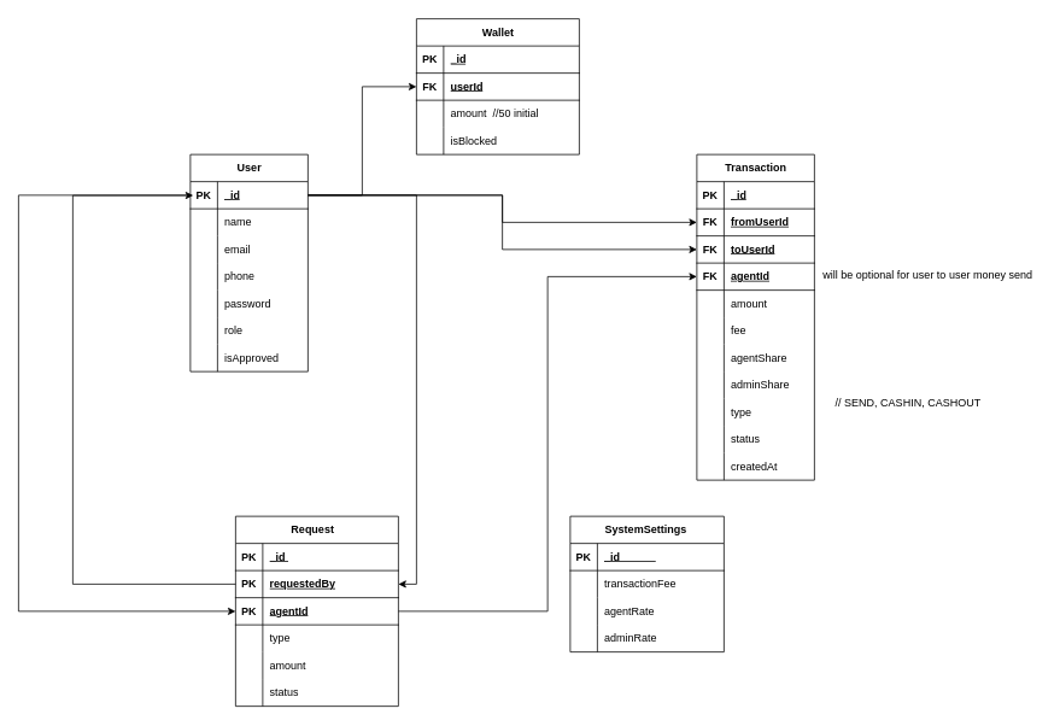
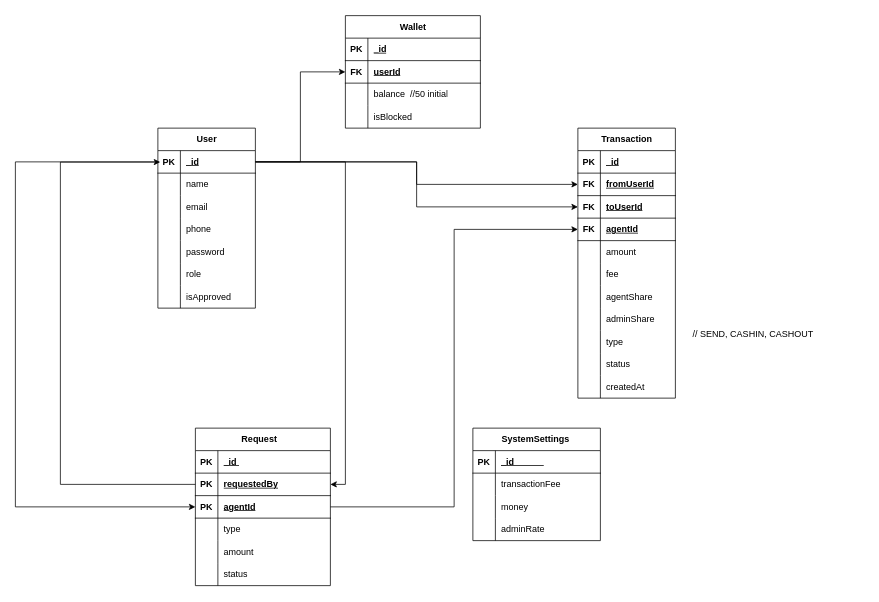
- <mxCell id="11" value="amount&amp;nbsp; //50 initial" style="shape=partialRectangle;connectable=0;fillColor=none;top=0;left=0;bottom=0;right=0;align=left;spacingLeft=6;overflow=hidden;whiteSpace=wrap;html=1;" parent="9" vertex="1"><mxGeometry x="30" width="150" height="30" as="geometry"><mxRectangle width="150" height="30" as="alternateBounds" /></mxGeometry></mxCell>
+ <mxCell id="11" value="balance&amp;nbsp; //50 initial" style="shape=partialRectangle;connectable=0;fillColor=none;top=0;left=0;bottom=0;right=0;align=left;spacingLeft=6;overflow=hidden;whiteSpace=wrap;html=1;" parent="9" vertex="1"><mxGeometry x="30" width="150" height="30" as="geometry"><mxRectangle width="150" height="30" as="alternateBounds" /></mxGeometry></mxCell>
- <mxCell id="90" value="will be optional for user to user money send&lt;div&gt;&lt;br&gt;&lt;/div&gt;" style="text;html=1;align=center;verticalAlign=middle;resizable=0;points=[];autosize=1;strokeColor=none;fillColor=none;" parent="54" vertex="1"><mxGeometry x="130" y="120" width="250" height="40" as="geometry" /></mxCell>
- <mxCell id="30" value="agentRate&amp;nbsp; &amp;nbsp; &amp;nbsp;&amp;nbsp;" style="shape=partialRectangle;connectable=0;fillColor=none;top=0;left=0;bottom=0;right=0;align=left;spacingLeft=6;overflow=hidden;whiteSpace=wrap;html=1;" parent="28" vertex="1"><mxGeometry x="30" width="140" height="30" as="geometry"><mxRectangle width="140" height="30" as="alternateBounds" /></mxGeometry></mxCell>
+ <mxCell id="30" value="money&amp;nbsp; &amp;nbsp; &amp;nbsp;&amp;nbsp;" style="shape=partialRectangle;connectable=0;fillColor=none;top=0;left=0;bottom=0;right=0;align=left;spacingLeft=6;overflow=hidden;whiteSpace=wrap;html=1;" parent="28" vertex="1"><mxGeometry x="30" width="140" height="30" as="geometry"><mxRectangle width="140" height="30" as="alternateBounds" /></mxGeometry></mxCell>
